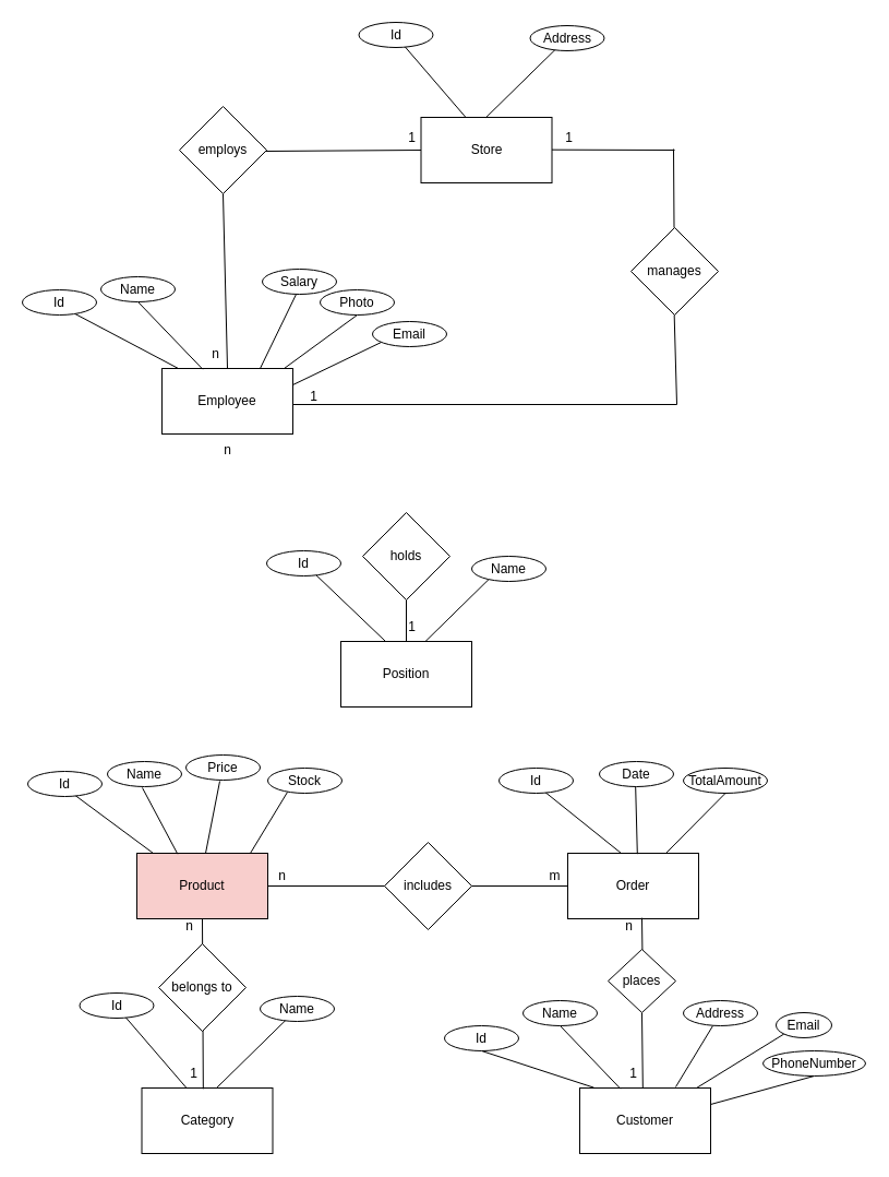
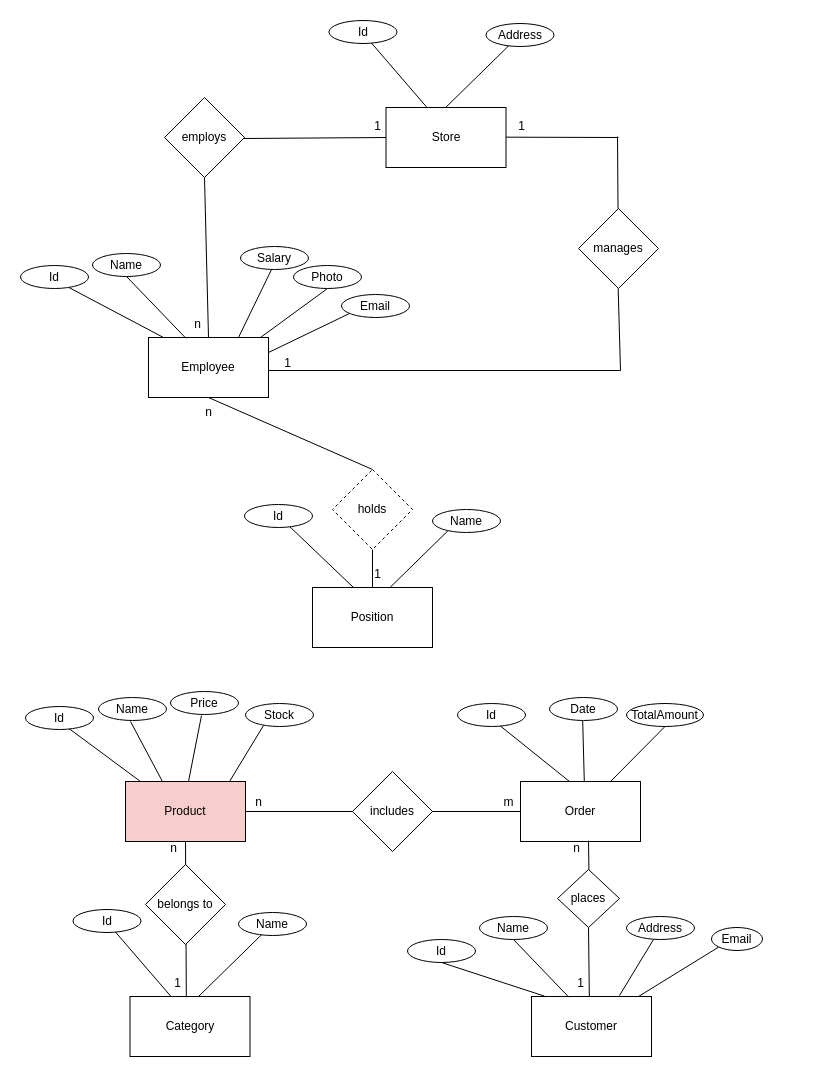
+ <mxCell id="61" value="" style="endArrow=none;html=1;rounded=0;exitX=0.5;exitY=0;exitDx=0;exitDy=0;entryX=0.5;entryY=1;entryDx=0;entryDy=0;" edge="1" parent="1" source="64" target="2"><mxGeometry width="50" height="50" relative="1" as="geometry"><mxPoint x="383" y="609" as="sourcePoint" /><mxPoint x="378" y="428" as="targetPoint" /></mxGeometry></mxCell>
- <mxCell id="64" value="holds" style="rhombus;whiteSpace=wrap;html=1;" vertex="1" parent="1"><mxGeometry x="332" y="469" width="80" height="80" as="geometry" /></mxCell>
+ <mxCell id="64" value="holds" style="rhombus;whiteSpace=wrap;html=1;dashed=1;" vertex="1" parent="1"><mxGeometry x="332" y="469" width="80" height="80" as="geometry" /></mxCell>
- <mxCell id="54" value="PhoneNumber" style="ellipse;whiteSpace=wrap;html=1;" vertex="1" parent="1"><mxGeometry x="699" y="962" width="94" height="23" as="geometry" /></mxCell>
- <mxCell id="46" value="" style="endArrow=none;html=1;rounded=0;exitX=1;exitY=0.25;exitDx=0;exitDy=0;entryX=0.5;entryY=1;entryDx=0;entryDy=0;" edge="1" parent="1" source="44" target="54"><mxGeometry width="50" height="50" relative="1" as="geometry"><mxPoint x="655" y="1012" as="sourcePoint" /><mxPoint x="708" y="1002" as="targetPoint" /></mxGeometry></mxCell>
